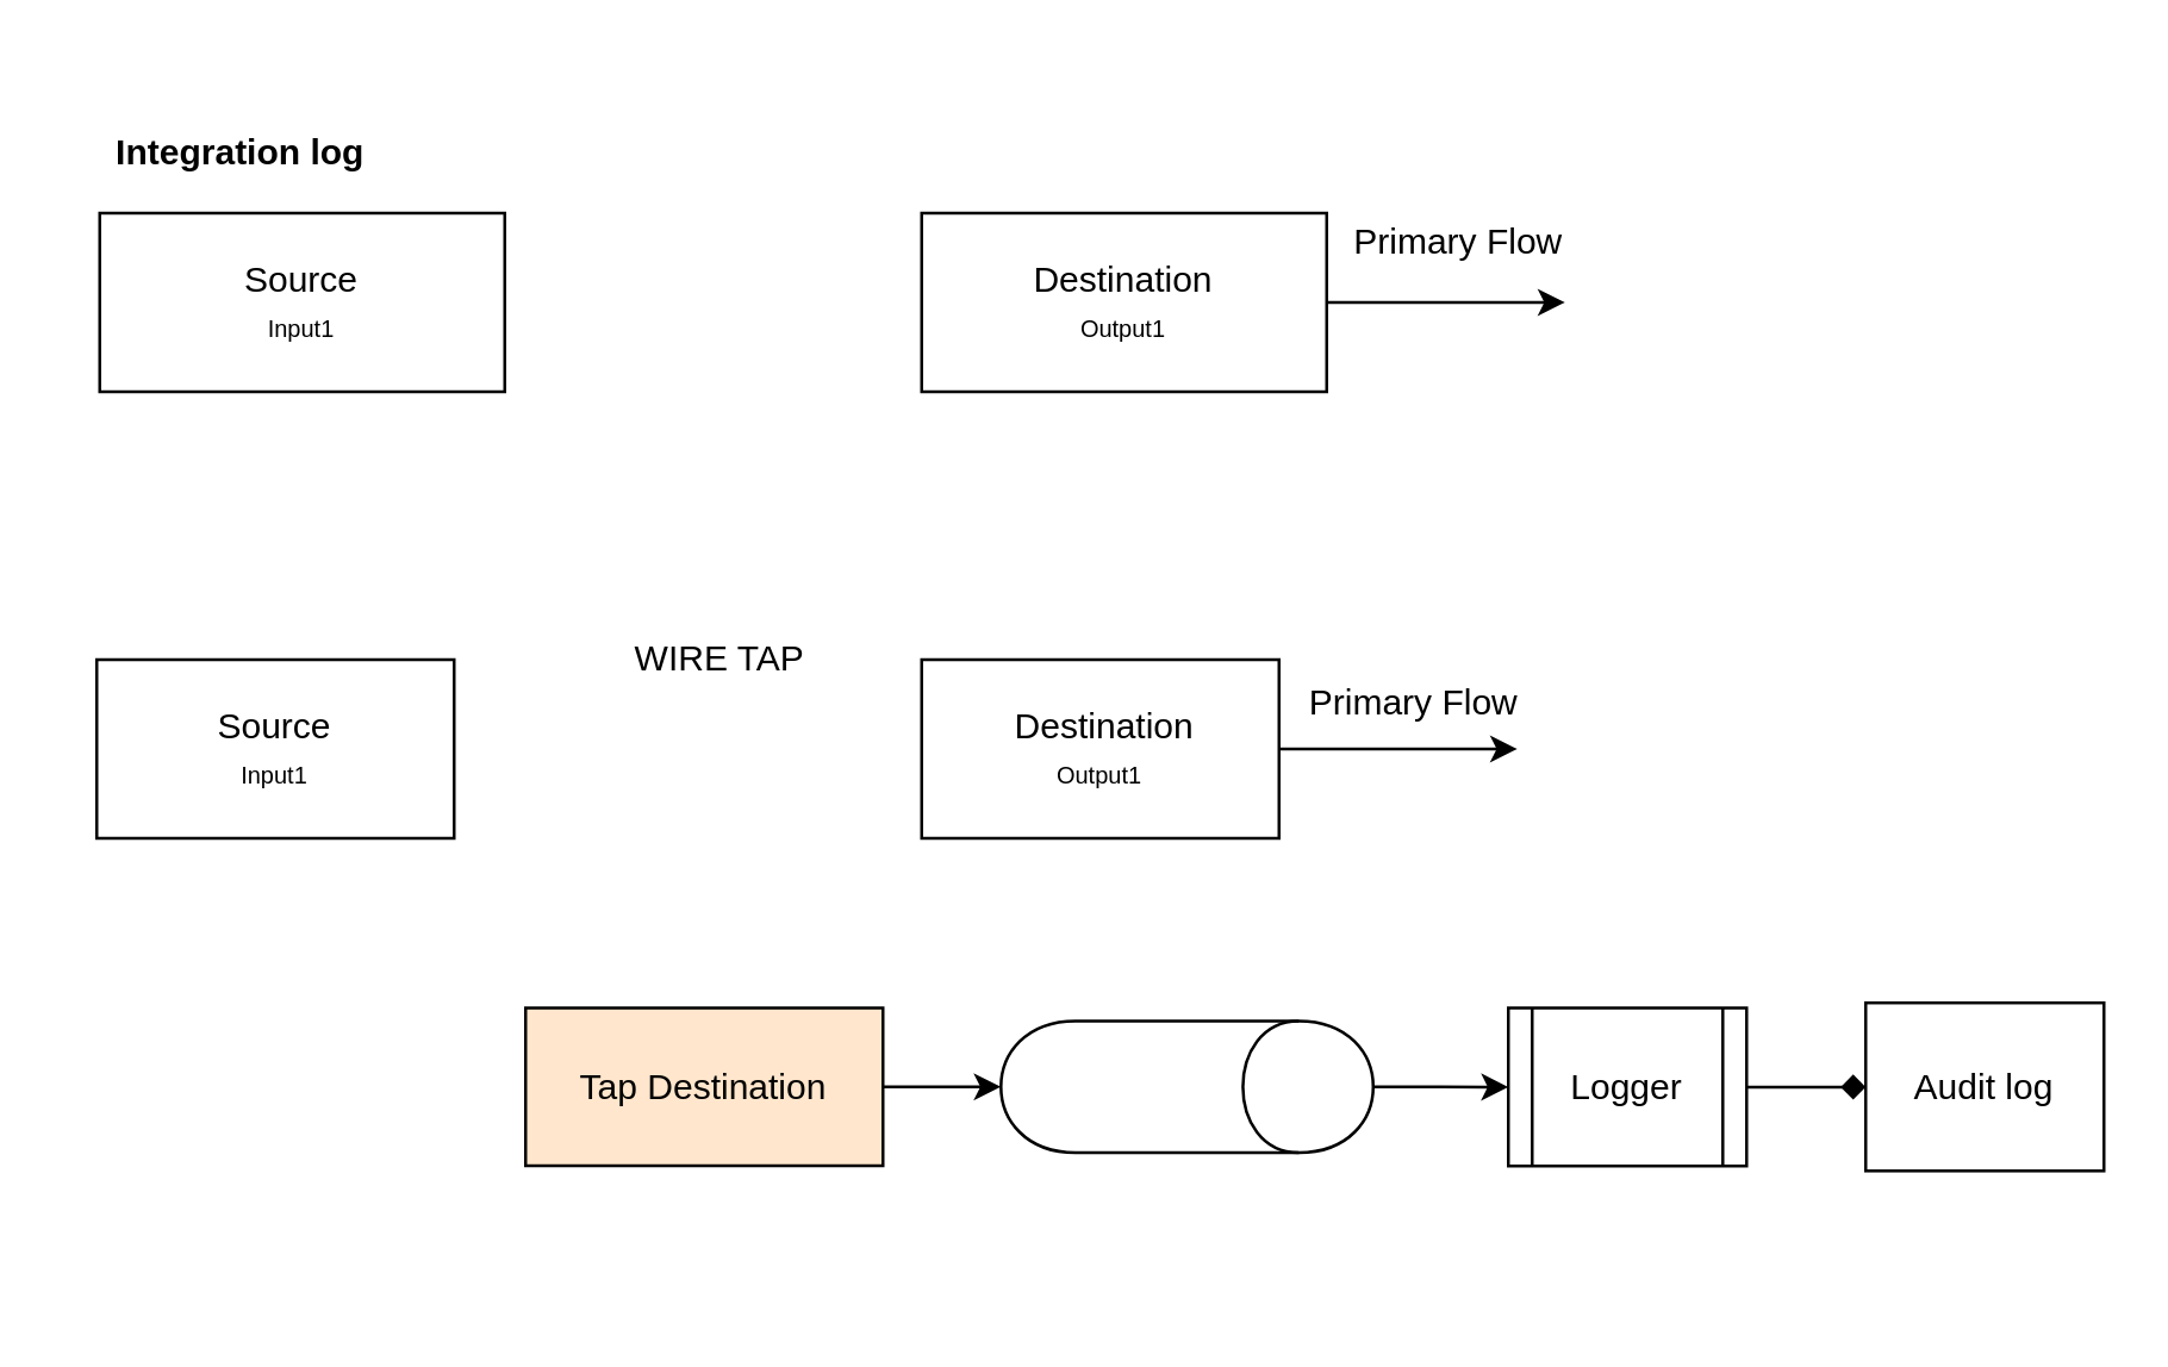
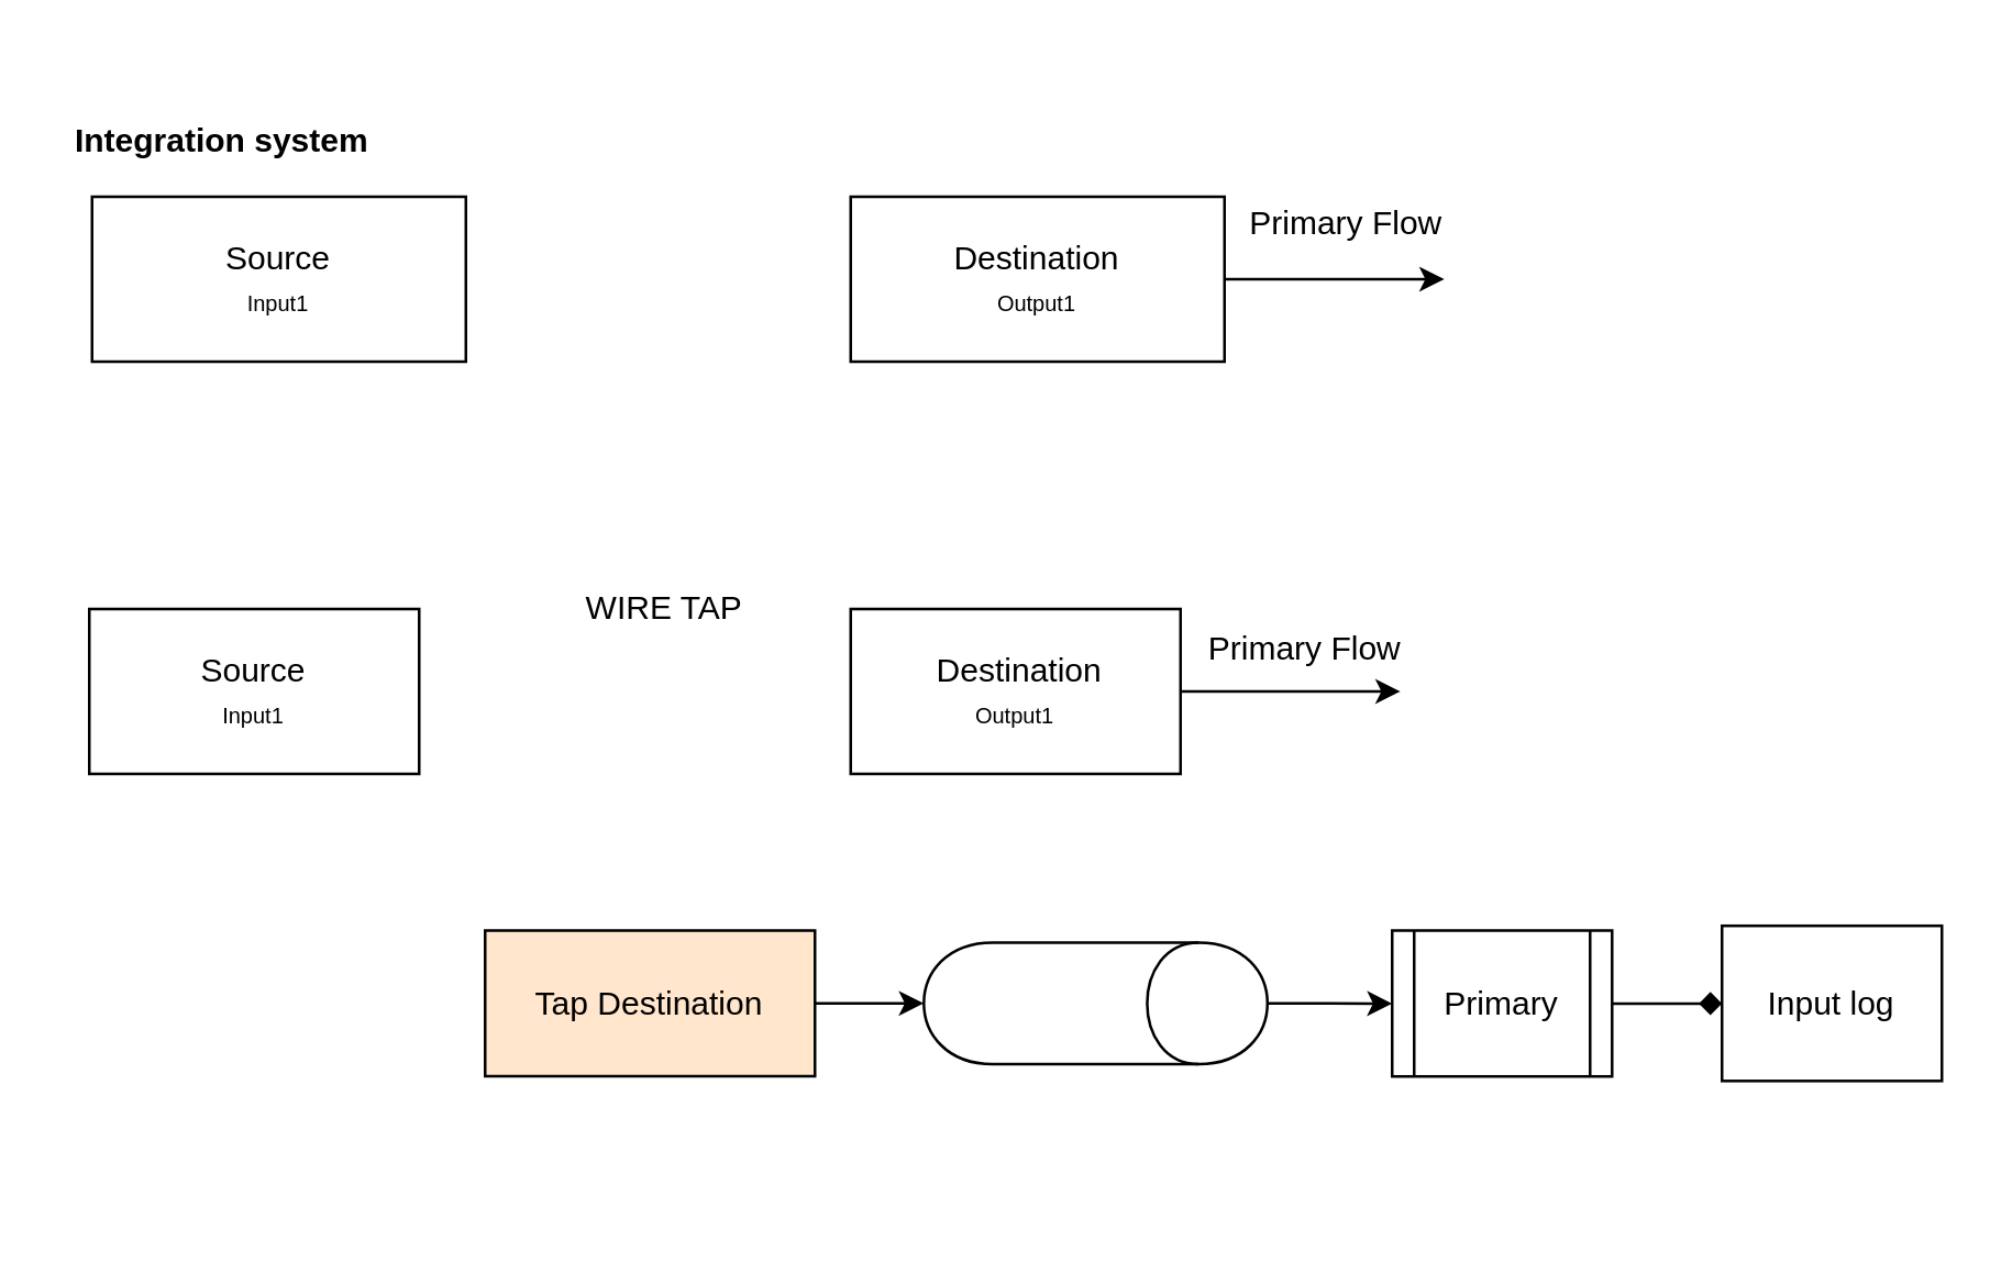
- <mxCell id="13" value="&lt;b&gt;Integration log&lt;/b&gt;" style="text;html=1;align=center;verticalAlign=middle;resizable=0;points=[];autosize=1;strokeColor=none;" vertex="1" parent="1"><mxGeometry x="20" y="32" width="120" height="20" as="geometry" /></mxCell>
+ <mxCell id="13" value="&lt;b&gt;Integration system&lt;/b&gt;" style="text;html=1;align=center;verticalAlign=middle;resizable=0;points=[];autosize=1;strokeColor=none;" vertex="1" parent="1"><mxGeometry x="20" y="32" width="120" height="20" as="geometry" /></mxCell>
- <mxCell id="19" value="Logger" style="shape=process;whiteSpace=wrap;html=1;backgroundOutline=1;rounded=0;" vertex="1" parent="1"><mxGeometry x="506" y="329" width="80.01" height="53.09" as="geometry" /></mxCell>
+ <mxCell id="19" value="Primary" style="shape=process;whiteSpace=wrap;html=1;backgroundOutline=1;rounded=0;" vertex="1" parent="1"><mxGeometry x="506" y="329" width="80.01" height="53.09" as="geometry" /></mxCell>
- <mxCell id="20" value="Audit log" style="whiteSpace=wrap;html=1;rounded=0;" vertex="1" parent="1"><mxGeometry x="626" y="327.28" width="80" height="56.45" as="geometry" /></mxCell>
+ <mxCell id="20" value="Input log" style="whiteSpace=wrap;html=1;rounded=0;" vertex="1" parent="1"><mxGeometry x="626" y="327.28" width="80" height="56.45" as="geometry" /></mxCell>
